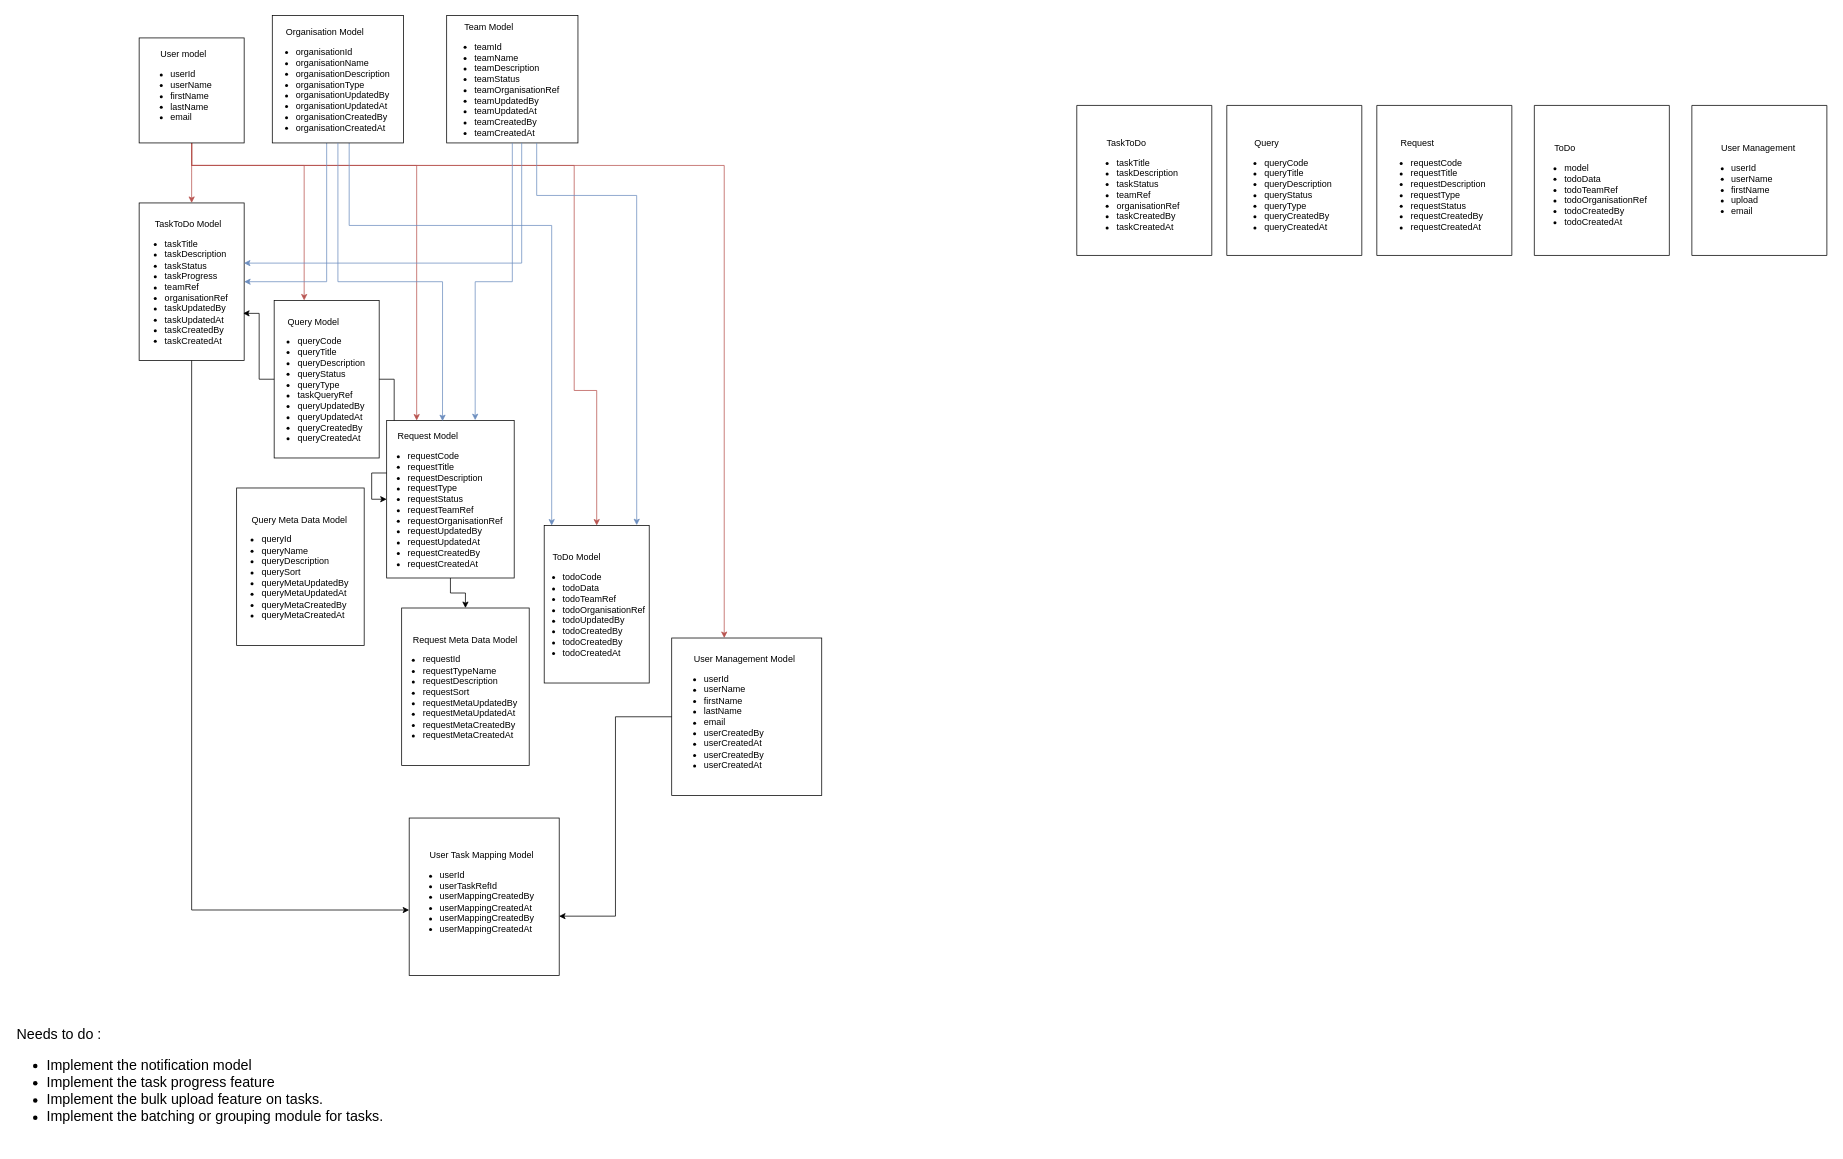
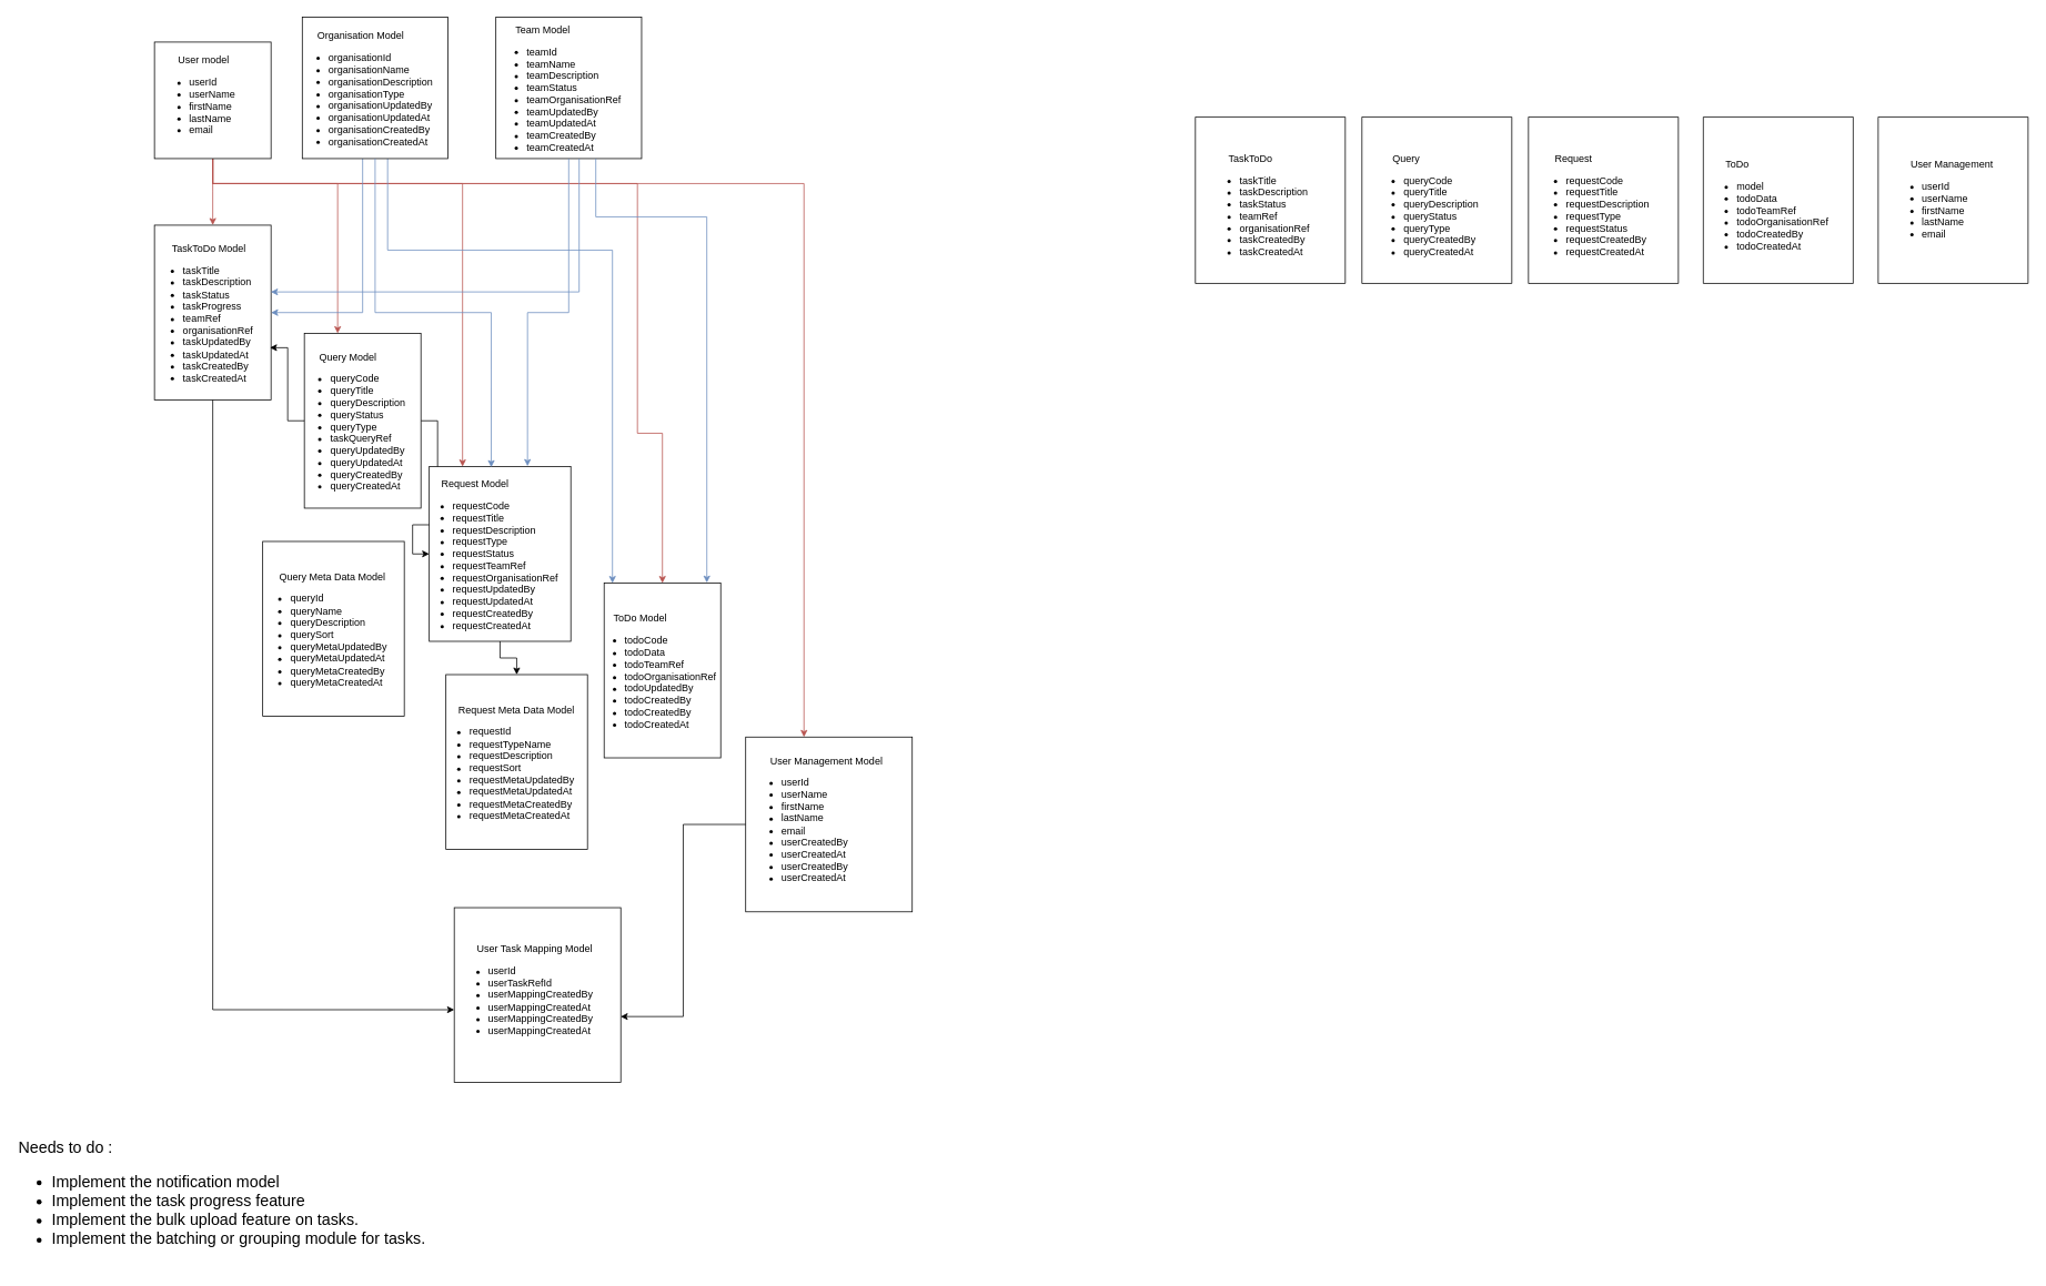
- <mxCell id="21" value="&lt;div style=&quot;text-align: left; white-space: normal;&quot;&gt;&lt;span style=&quot;white-space: pre;&quot;&gt;&#09;User Management&lt;/span&gt;&lt;br&gt;&lt;/div&gt;&lt;ul style=&quot;text-align: left; white-space: normal;&quot;&gt;&lt;li&gt;userId&lt;br&gt;&lt;/li&gt;&lt;li&gt;userName&lt;br&gt;&lt;/li&gt;&lt;li&gt;firstName&lt;br&gt;&lt;/li&gt;&lt;li&gt;upload&lt;br&gt;&lt;/li&gt;&lt;li&gt;email&lt;/li&gt;&lt;/ul&gt;" style="text;html=1;align=center;verticalAlign=middle;resizable=0;points=[];autosize=1;strokeColor=none;fillColor=none;" vertex="1" parent="19"><mxGeometry y="45" width="150" height="120" as="geometry" /></mxCell>
+ <mxCell id="21" value="&lt;div style=&quot;text-align: left; white-space: normal;&quot;&gt;&lt;span style=&quot;white-space: pre;&quot;&gt;&#09;User Management&lt;/span&gt;&lt;br&gt;&lt;/div&gt;&lt;ul style=&quot;text-align: left; white-space: normal;&quot;&gt;&lt;li&gt;userId&lt;br&gt;&lt;/li&gt;&lt;li&gt;userName&lt;br&gt;&lt;/li&gt;&lt;li&gt;firstName&lt;br&gt;&lt;/li&gt;&lt;li&gt;lastName&lt;br&gt;&lt;/li&gt;&lt;li&gt;email&lt;/li&gt;&lt;/ul&gt;" style="text;html=1;align=center;verticalAlign=middle;resizable=0;points=[];autosize=1;strokeColor=none;fillColor=none;" vertex="1" parent="19"><mxGeometry y="45" width="150" height="120" as="geometry" /></mxCell>
- <mxCell id="28" value="&lt;div style=&quot;text-align: left;&quot;&gt;&lt;span style=&quot;white-space: pre;&quot;&gt;&#09;User Management Model&lt;/span&gt;&lt;br&gt;&lt;/div&gt;&lt;ul style=&quot;text-align: left;&quot;&gt;&lt;li&gt;userId&lt;br&gt;&lt;/li&gt;&lt;li&gt;userName&lt;br&gt;&lt;/li&gt;&lt;li&gt;firstName&lt;br&gt;&lt;/li&gt;&lt;li&gt;lastName&lt;br&gt;&lt;/li&gt;&lt;li&gt;email&lt;/li&gt;&lt;li&gt;userCreatedBy&lt;/li&gt;&lt;li&gt;userCreatedAt&lt;/li&gt;&lt;li&gt;userCreatedBy&lt;/li&gt;&lt;li&gt;userCreatedAt&lt;/li&gt;&lt;/ul&gt;" style="rounded=0;whiteSpace=wrap;html=1;spacingLeft=-32;" vertex="1" parent="1"><mxGeometry x="895" y="850" width="200" height="210" as="geometry" /></mxCell>
+ <mxCell id="28" value="&lt;div style=&quot;text-align: left;&quot;&gt;&lt;span style=&quot;white-space: pre;&quot;&gt;&#09;User Management Model&lt;/span&gt;&lt;br&gt;&lt;/div&gt;&lt;ul style=&quot;text-align: left;&quot;&gt;&lt;li&gt;userId&lt;br&gt;&lt;/li&gt;&lt;li&gt;userName&lt;br&gt;&lt;/li&gt;&lt;li&gt;firstName&lt;br&gt;&lt;/li&gt;&lt;li&gt;lastName&lt;br&gt;&lt;/li&gt;&lt;li&gt;email&lt;/li&gt;&lt;li&gt;userCreatedBy&lt;/li&gt;&lt;li&gt;userCreatedAt&lt;/li&gt;&lt;li&gt;userCreatedBy&lt;/li&gt;&lt;li&gt;userCreatedAt&lt;/li&gt;&lt;/ul&gt;" style="rounded=0;whiteSpace=wrap;html=1;spacingLeft=-32;" vertex="1" parent="1"><mxGeometry x="895" y="885" width="200" height="210" as="geometry" /></mxCell>
